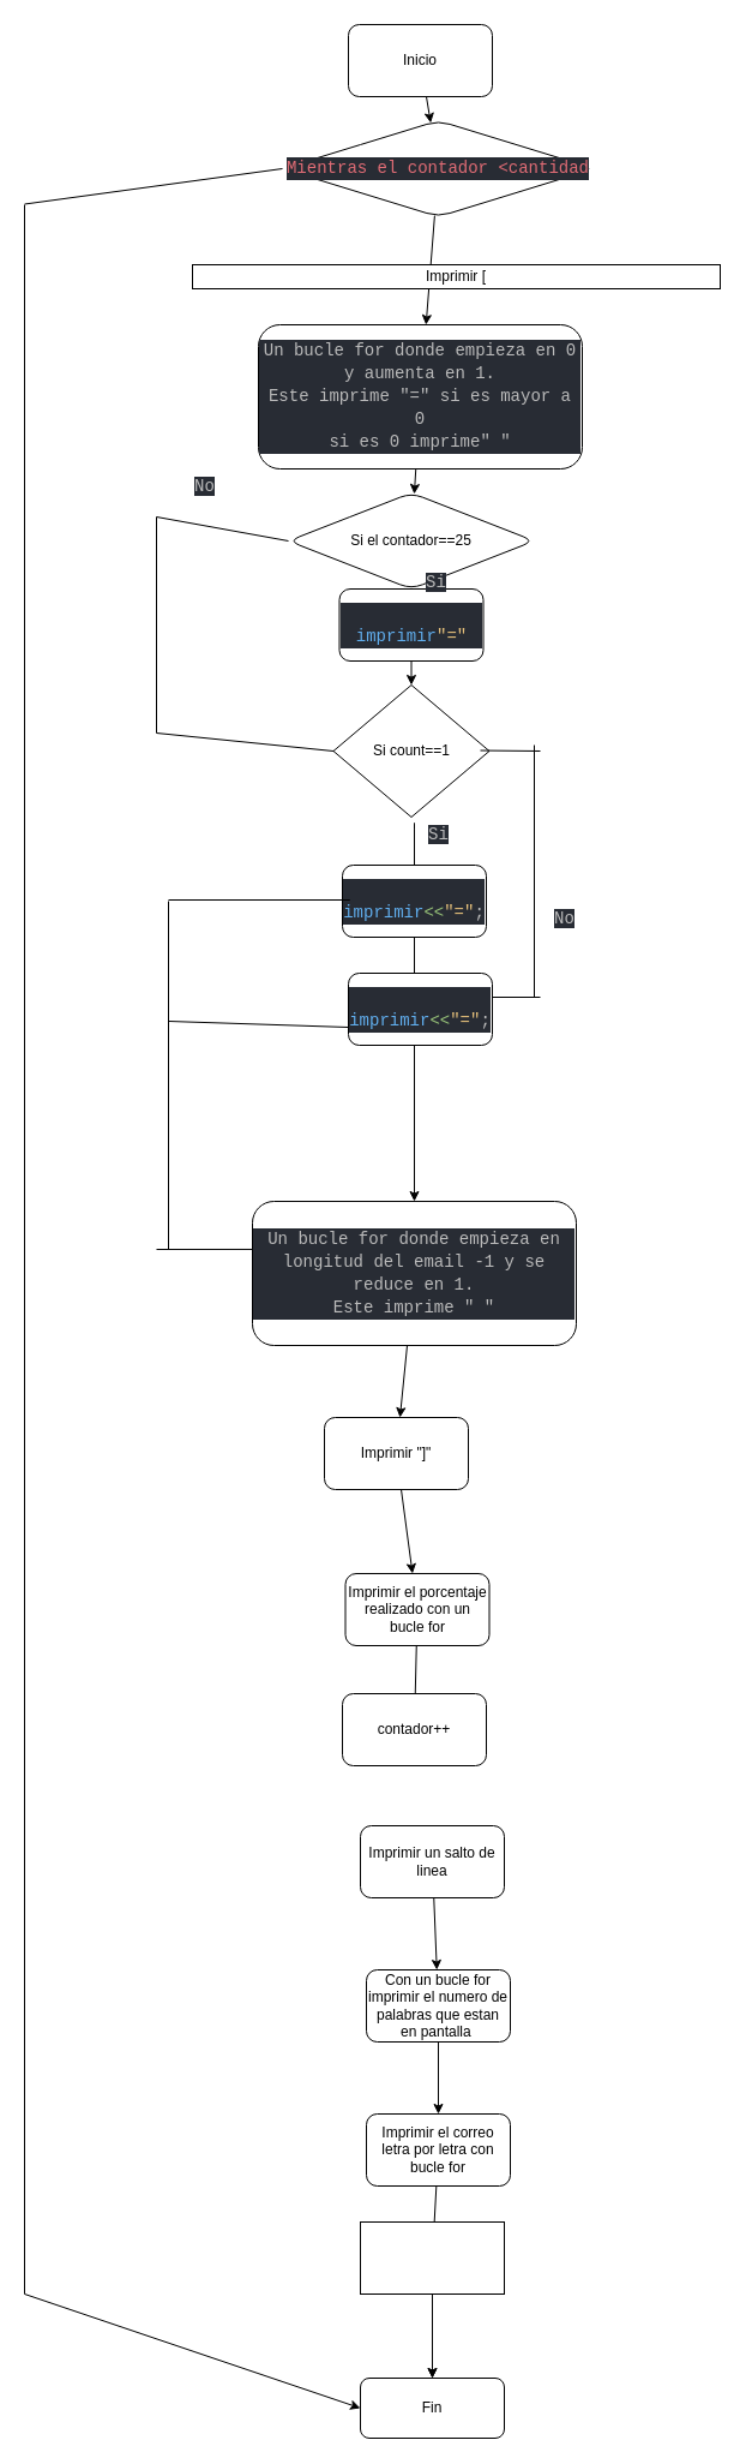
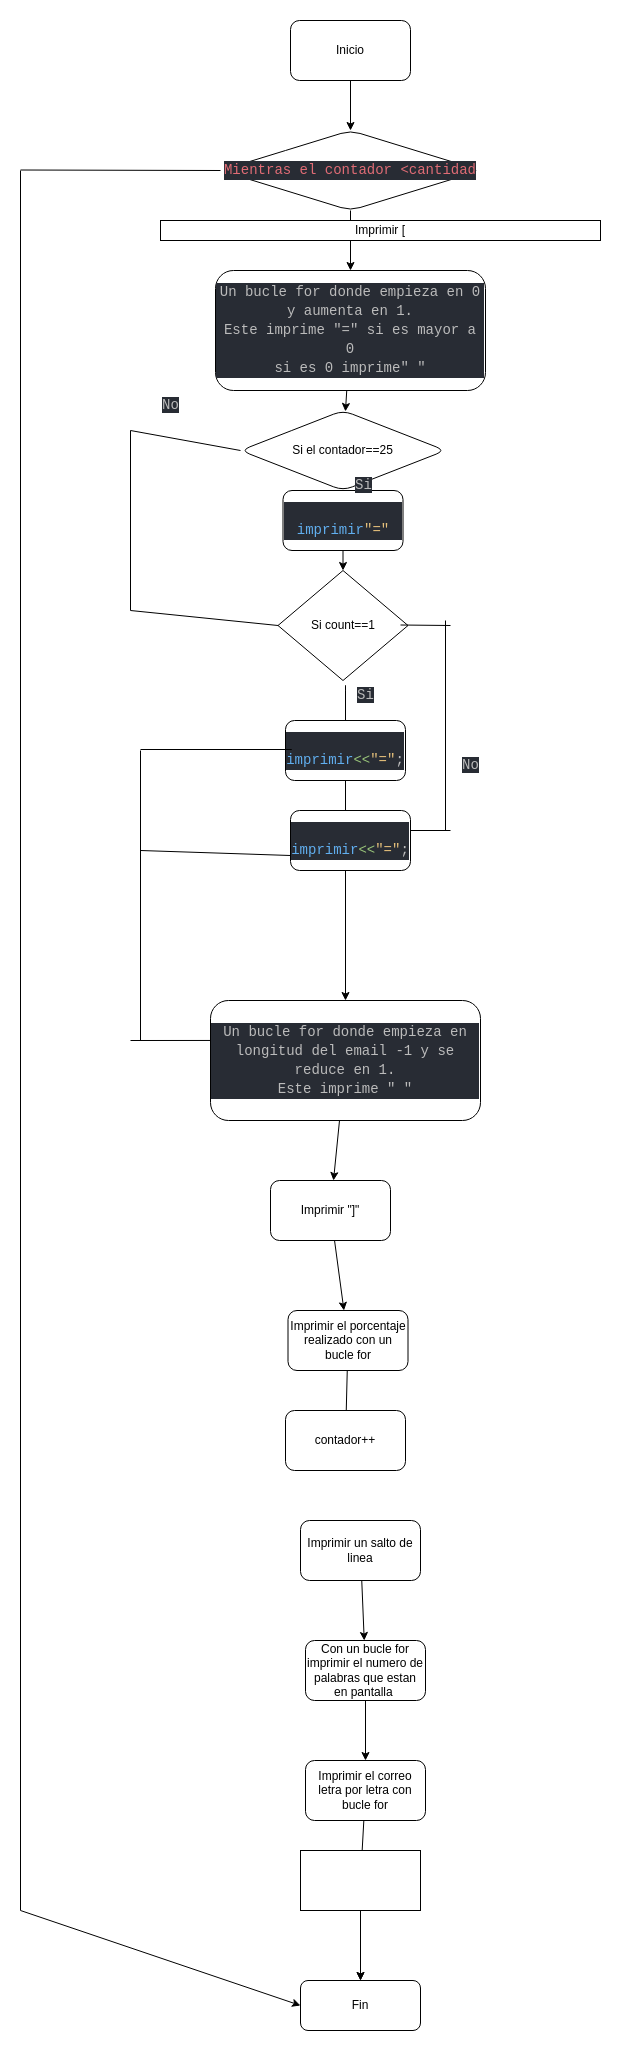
- <mxCell id="5" value="&lt;div style=&quot;background-color: rgb(40 , 44 , 52) ; font-family: &amp;#34;consolas&amp;#34; , &amp;#34;courier new&amp;#34; , monospace ; font-size: 14px ; line-height: 19px&quot;&gt;&lt;font color=&quot;#e06c75&quot;&gt;Mientras el contador &amp;lt;cantidad&lt;/font&gt;&lt;/div&gt;" style="rhombus;whiteSpace=wrap;html=1;rounded=1;" parent="1" vertex="1"><mxGeometry x="235" y="100" width="260" height="80" as="geometry" /></mxCell>
+ <mxCell id="5" value="&lt;div style=&quot;background-color: rgb(40 , 44 , 52) ; font-family: &amp;#34;consolas&amp;#34; , &amp;#34;courier new&amp;#34; , monospace ; font-size: 14px ; line-height: 19px&quot;&gt;&lt;font color=&quot;#e06c75&quot;&gt;Mientras el contador &amp;lt;cantidad&lt;/font&gt;&lt;/div&gt;" style="rhombus;whiteSpace=wrap;html=1;rounded=1;" parent="1" vertex="1"><mxGeometry x="220" y="130" width="260" height="80" as="geometry" /></mxCell>
